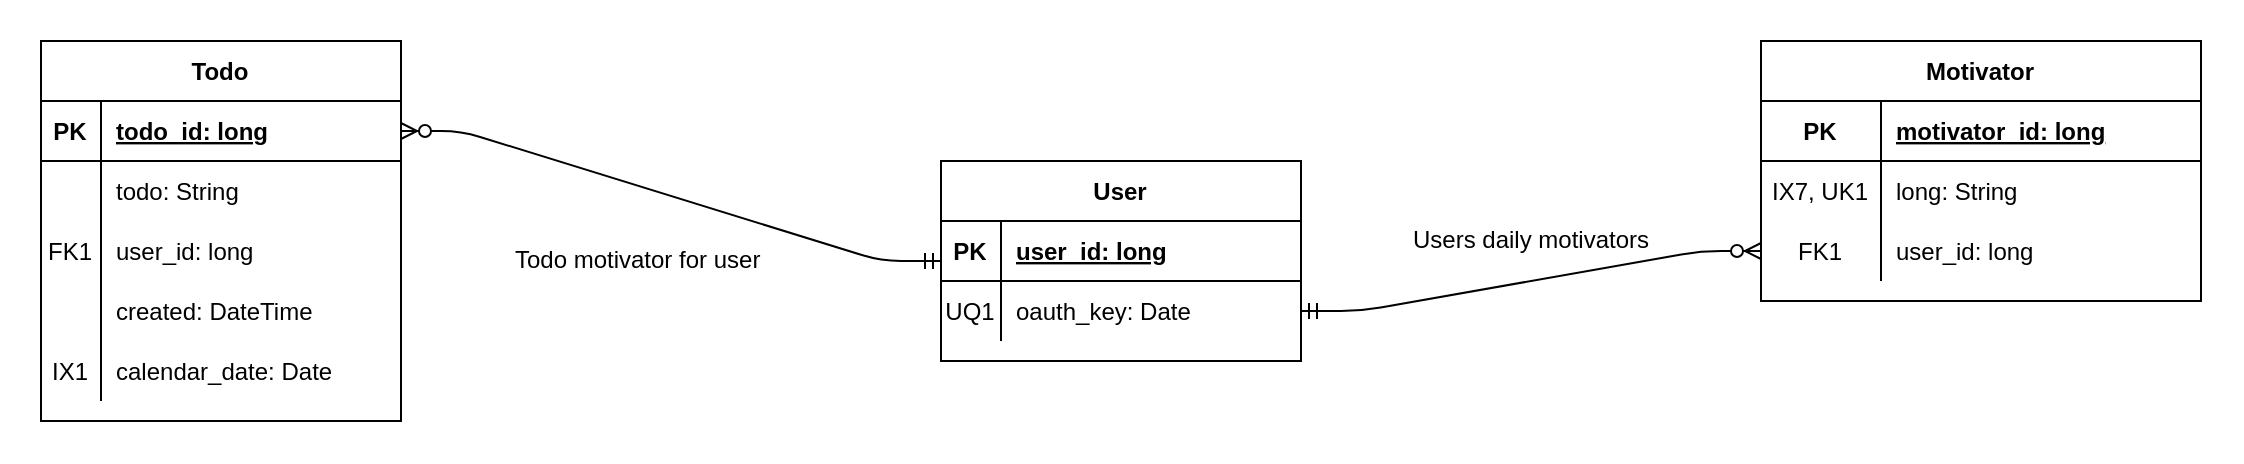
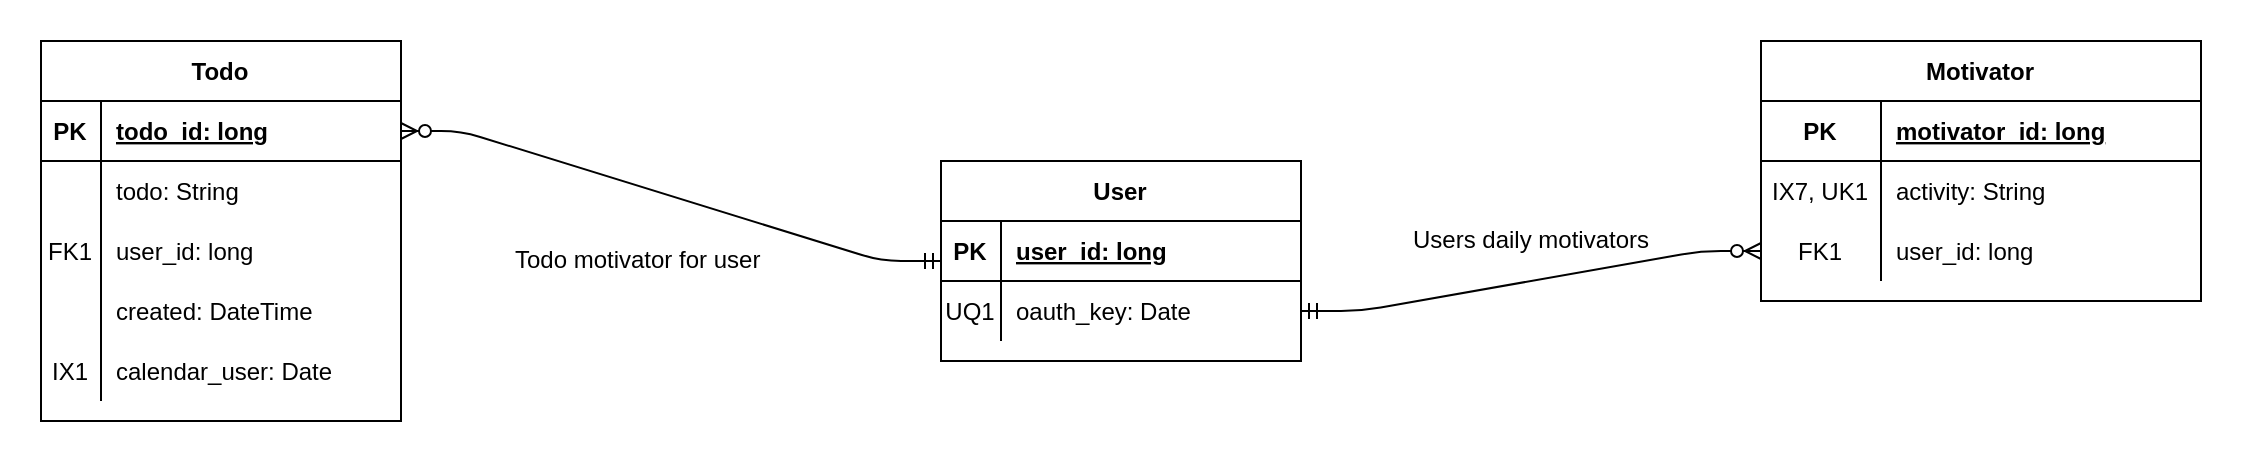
- <mxCell id="32" value="long: String" style="shape=partialRectangle;connectable=0;fillColor=none;top=0;left=0;bottom=0;right=0;align=left;spacingLeft=6;overflow=hidden;" vertex="1" parent="30"><mxGeometry x="60" width="160" height="30" as="geometry" /></mxCell>
+ <mxCell id="32" value="activity: String" style="shape=partialRectangle;connectable=0;fillColor=none;top=0;left=0;bottom=0;right=0;align=left;spacingLeft=6;overflow=hidden;" vertex="1" parent="30"><mxGeometry x="60" width="160" height="30" as="geometry" /></mxCell>
- <mxCell id="25" value="calendar_date: Date" style="shape=partialRectangle;connectable=0;fillColor=none;top=0;left=0;bottom=0;right=0;align=left;spacingLeft=6;overflow=hidden;" vertex="1" parent="23"><mxGeometry x="30" width="150" height="30" as="geometry" /></mxCell>
+ <mxCell id="25" value="calendar_user: Date" style="shape=partialRectangle;connectable=0;fillColor=none;top=0;left=0;bottom=0;right=0;align=left;spacingLeft=6;overflow=hidden;" vertex="1" parent="23"><mxGeometry x="30" width="150" height="30" as="geometry" /></mxCell>
